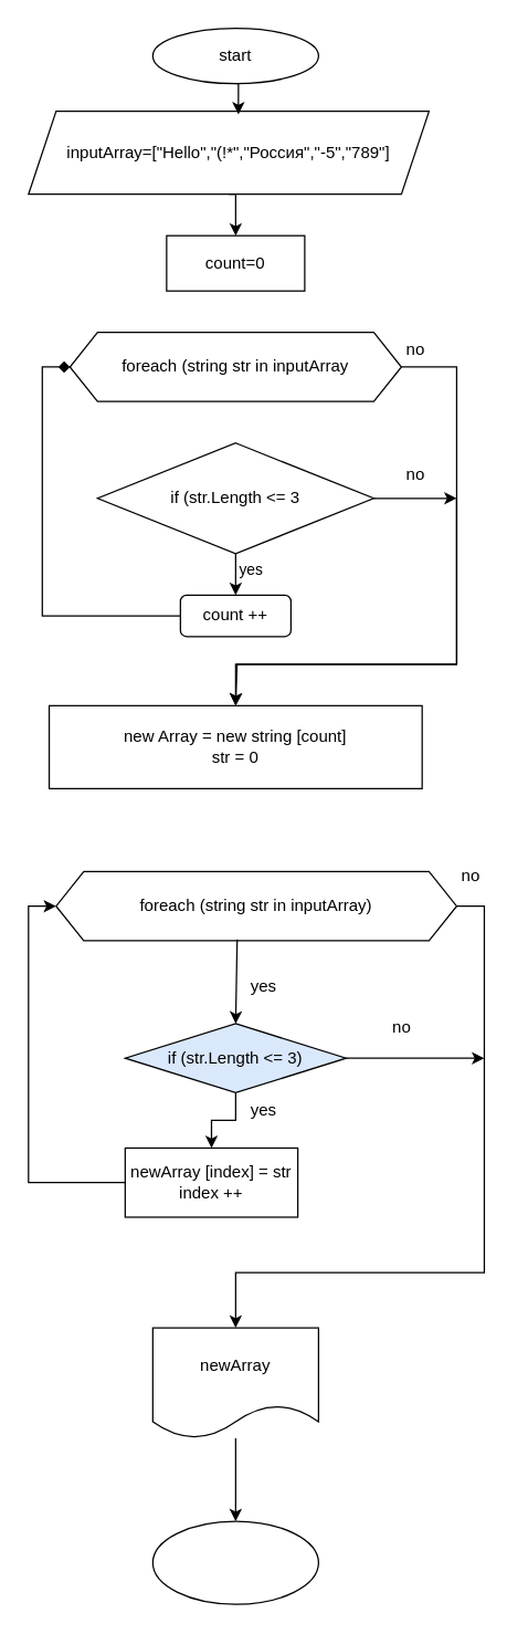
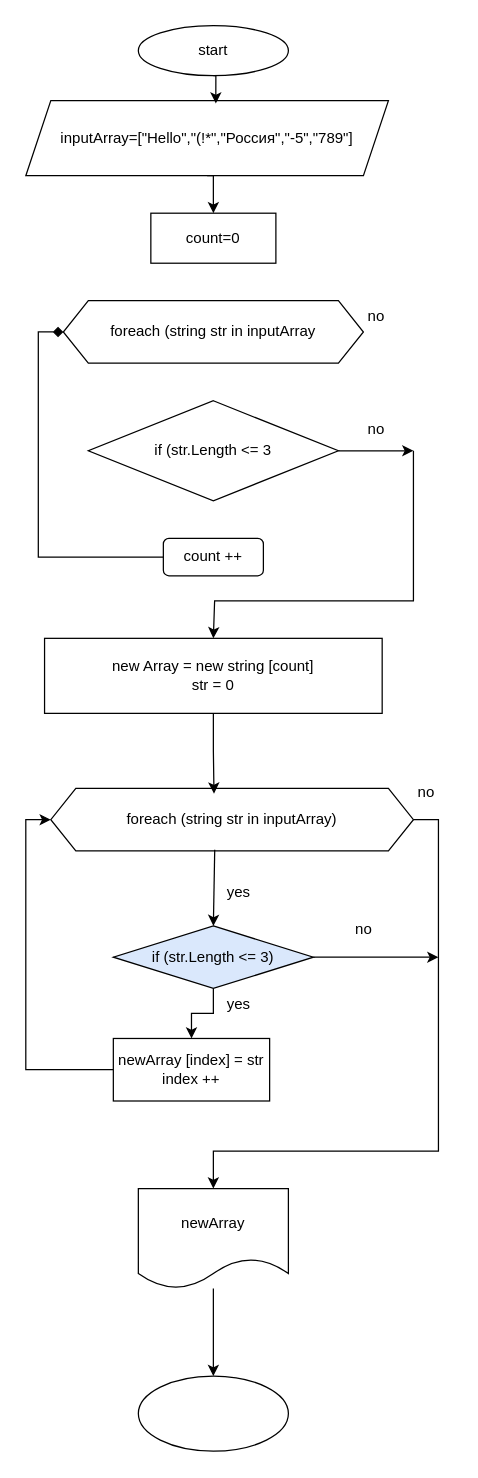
- <mxCell id="6" style="edgeStyle=orthogonalEdgeStyle;rounded=0;orthogonalLoop=1;jettySize=auto;html=1;entryX=0.5;entryY=0;entryDx=0;entryDy=0;" edge="1" parent="1" source="7" target="16"><mxGeometry relative="1" as="geometry"><Array as="points"><mxPoint x="330" y="265" /><mxPoint x="330" y="480" /><mxPoint x="170" y="480" /></Array></mxGeometry></mxCell>
- <mxCell id="9" style="edgeStyle=orthogonalEdgeStyle;rounded=0;orthogonalLoop=1;jettySize=auto;html=1;exitX=0.5;exitY=1;exitDx=0;exitDy=0;entryX=0.5;entryY=0;entryDx=0;entryDy=0;" edge="1" parent="1" source="13" target="15"><mxGeometry relative="1" as="geometry" /></mxCell>
- <mxCell id="10" value="&lt;font style=&quot;vertical-align: inherit;&quot;&gt;&lt;font style=&quot;vertical-align: inherit;&quot;&gt;yes&lt;/font&gt;&lt;/font&gt;" style="edgeLabel;html=1;align=center;verticalAlign=middle;resizable=0;points=[];" vertex="1" connectable="0" parent="9"><mxGeometry x="-0.267" y="10" relative="1" as="geometry"><mxPoint as="offset" /></mxGeometry></mxCell>
+ <mxCell id="21" style="edgeStyle=orthogonalEdgeStyle;rounded=0;orthogonalLoop=1;jettySize=auto;html=1;entryX=0.45;entryY=0.084;entryDx=0;entryDy=0;entryPerimeter=0;" edge="1" parent="1" source="16" target="20"><mxGeometry relative="1" as="geometry" /></mxCell>
- <mxCell id="32" value="&lt;font style=&quot;vertical-align: inherit;&quot;&gt;&lt;font style=&quot;vertical-align: inherit;&quot;&gt;newArray&lt;/font&gt;&lt;/font&gt;" style="shape=document;whiteSpace=wrap;html=1;boundedLbl=1;" vertex="1" parent="1"><mxGeometry x="110" y="960" width="120" height="80" as="geometry" /></mxCell>
+ <mxCell id="32" value="&lt;font style=&quot;vertical-align: inherit;&quot;&gt;&lt;font style=&quot;vertical-align: inherit;&quot;&gt;newArray&lt;/font&gt;&lt;/font&gt;" style="shape=document;whiteSpace=wrap;html=1;boundedLbl=1;" vertex="1" parent="1"><mxGeometry x="110" y="950" width="120" height="80" as="geometry" /></mxCell>
